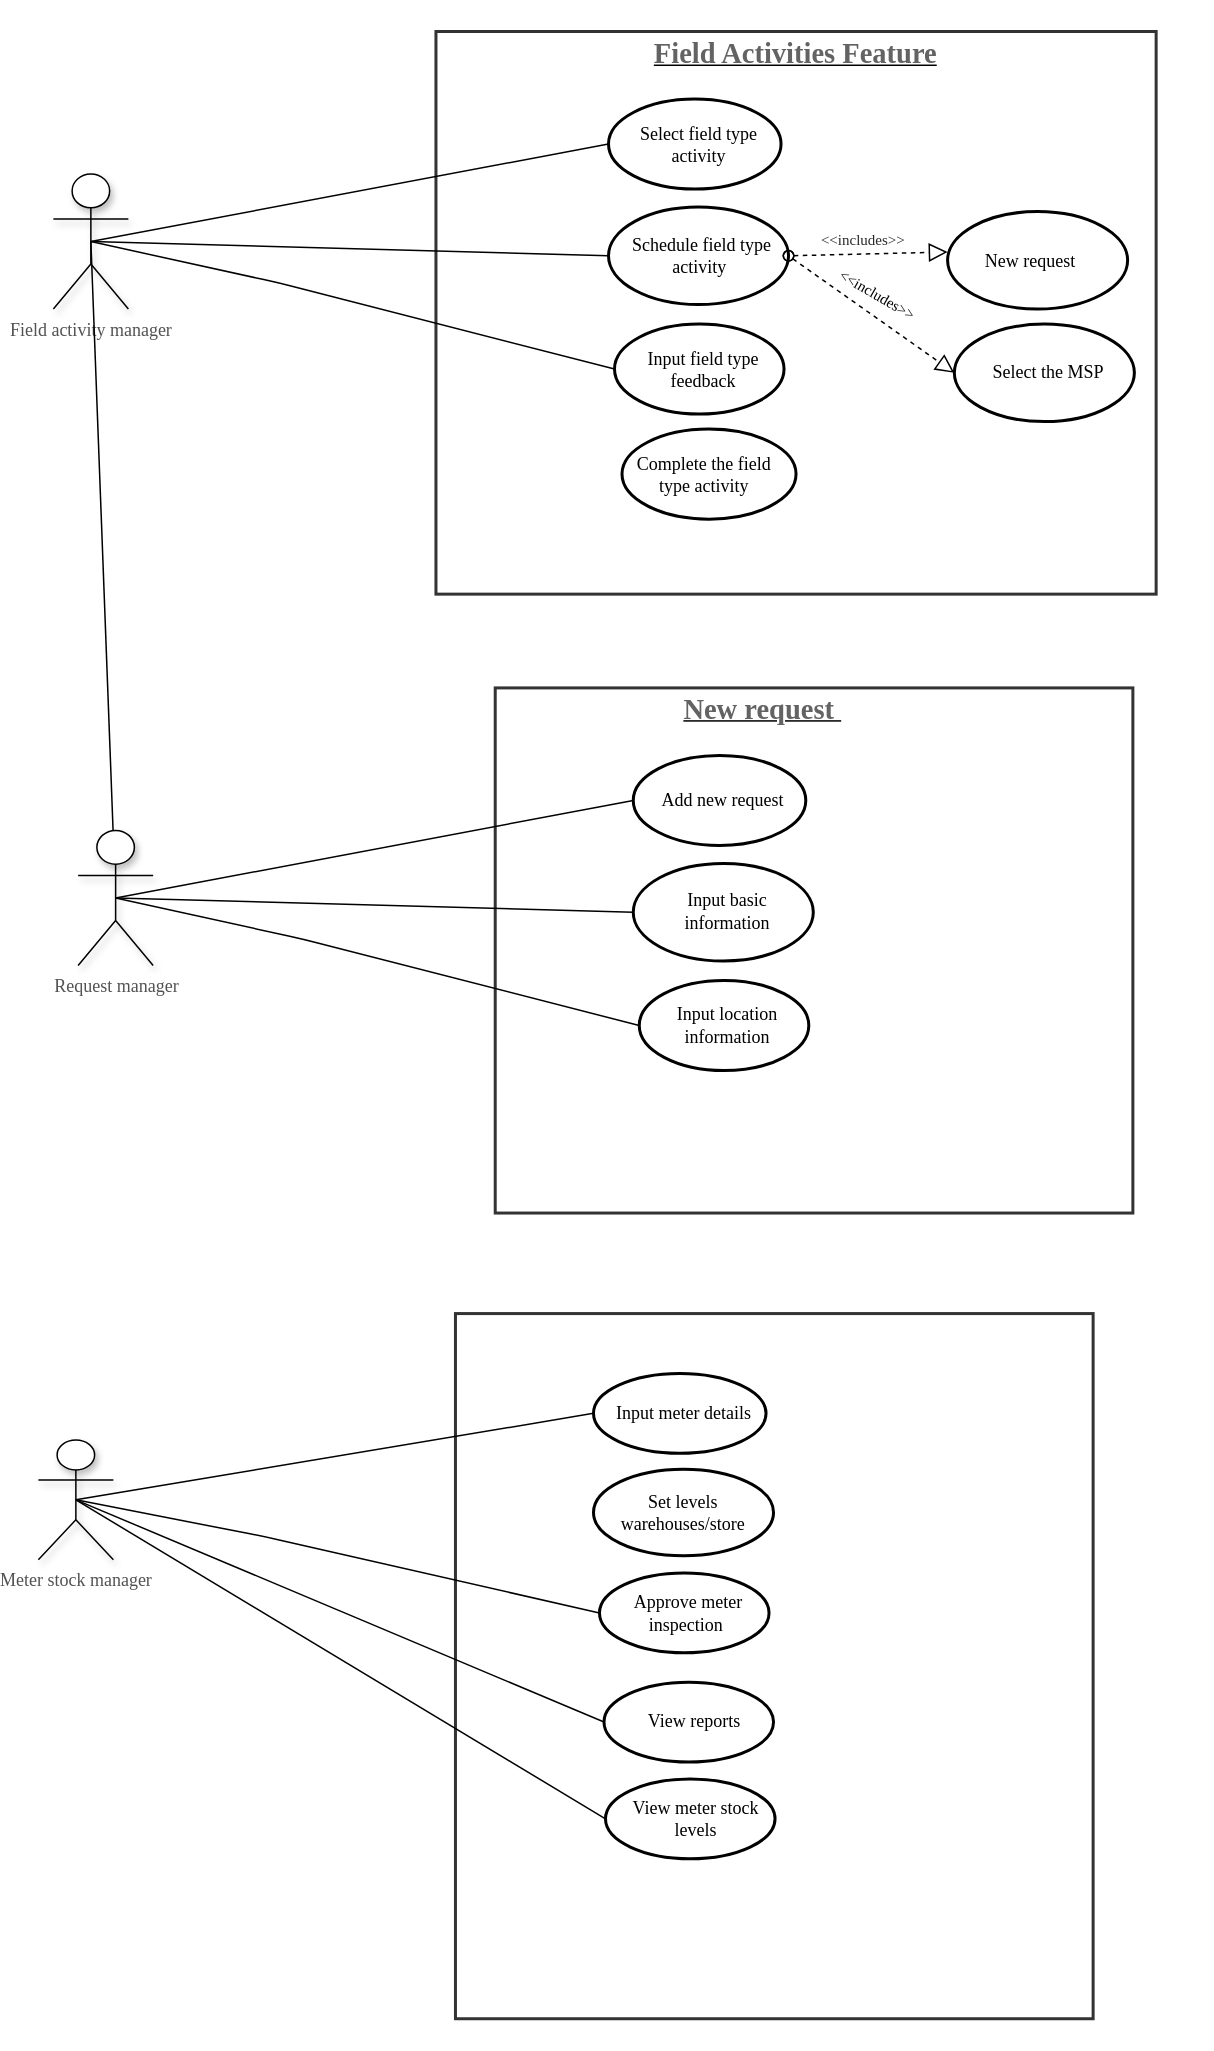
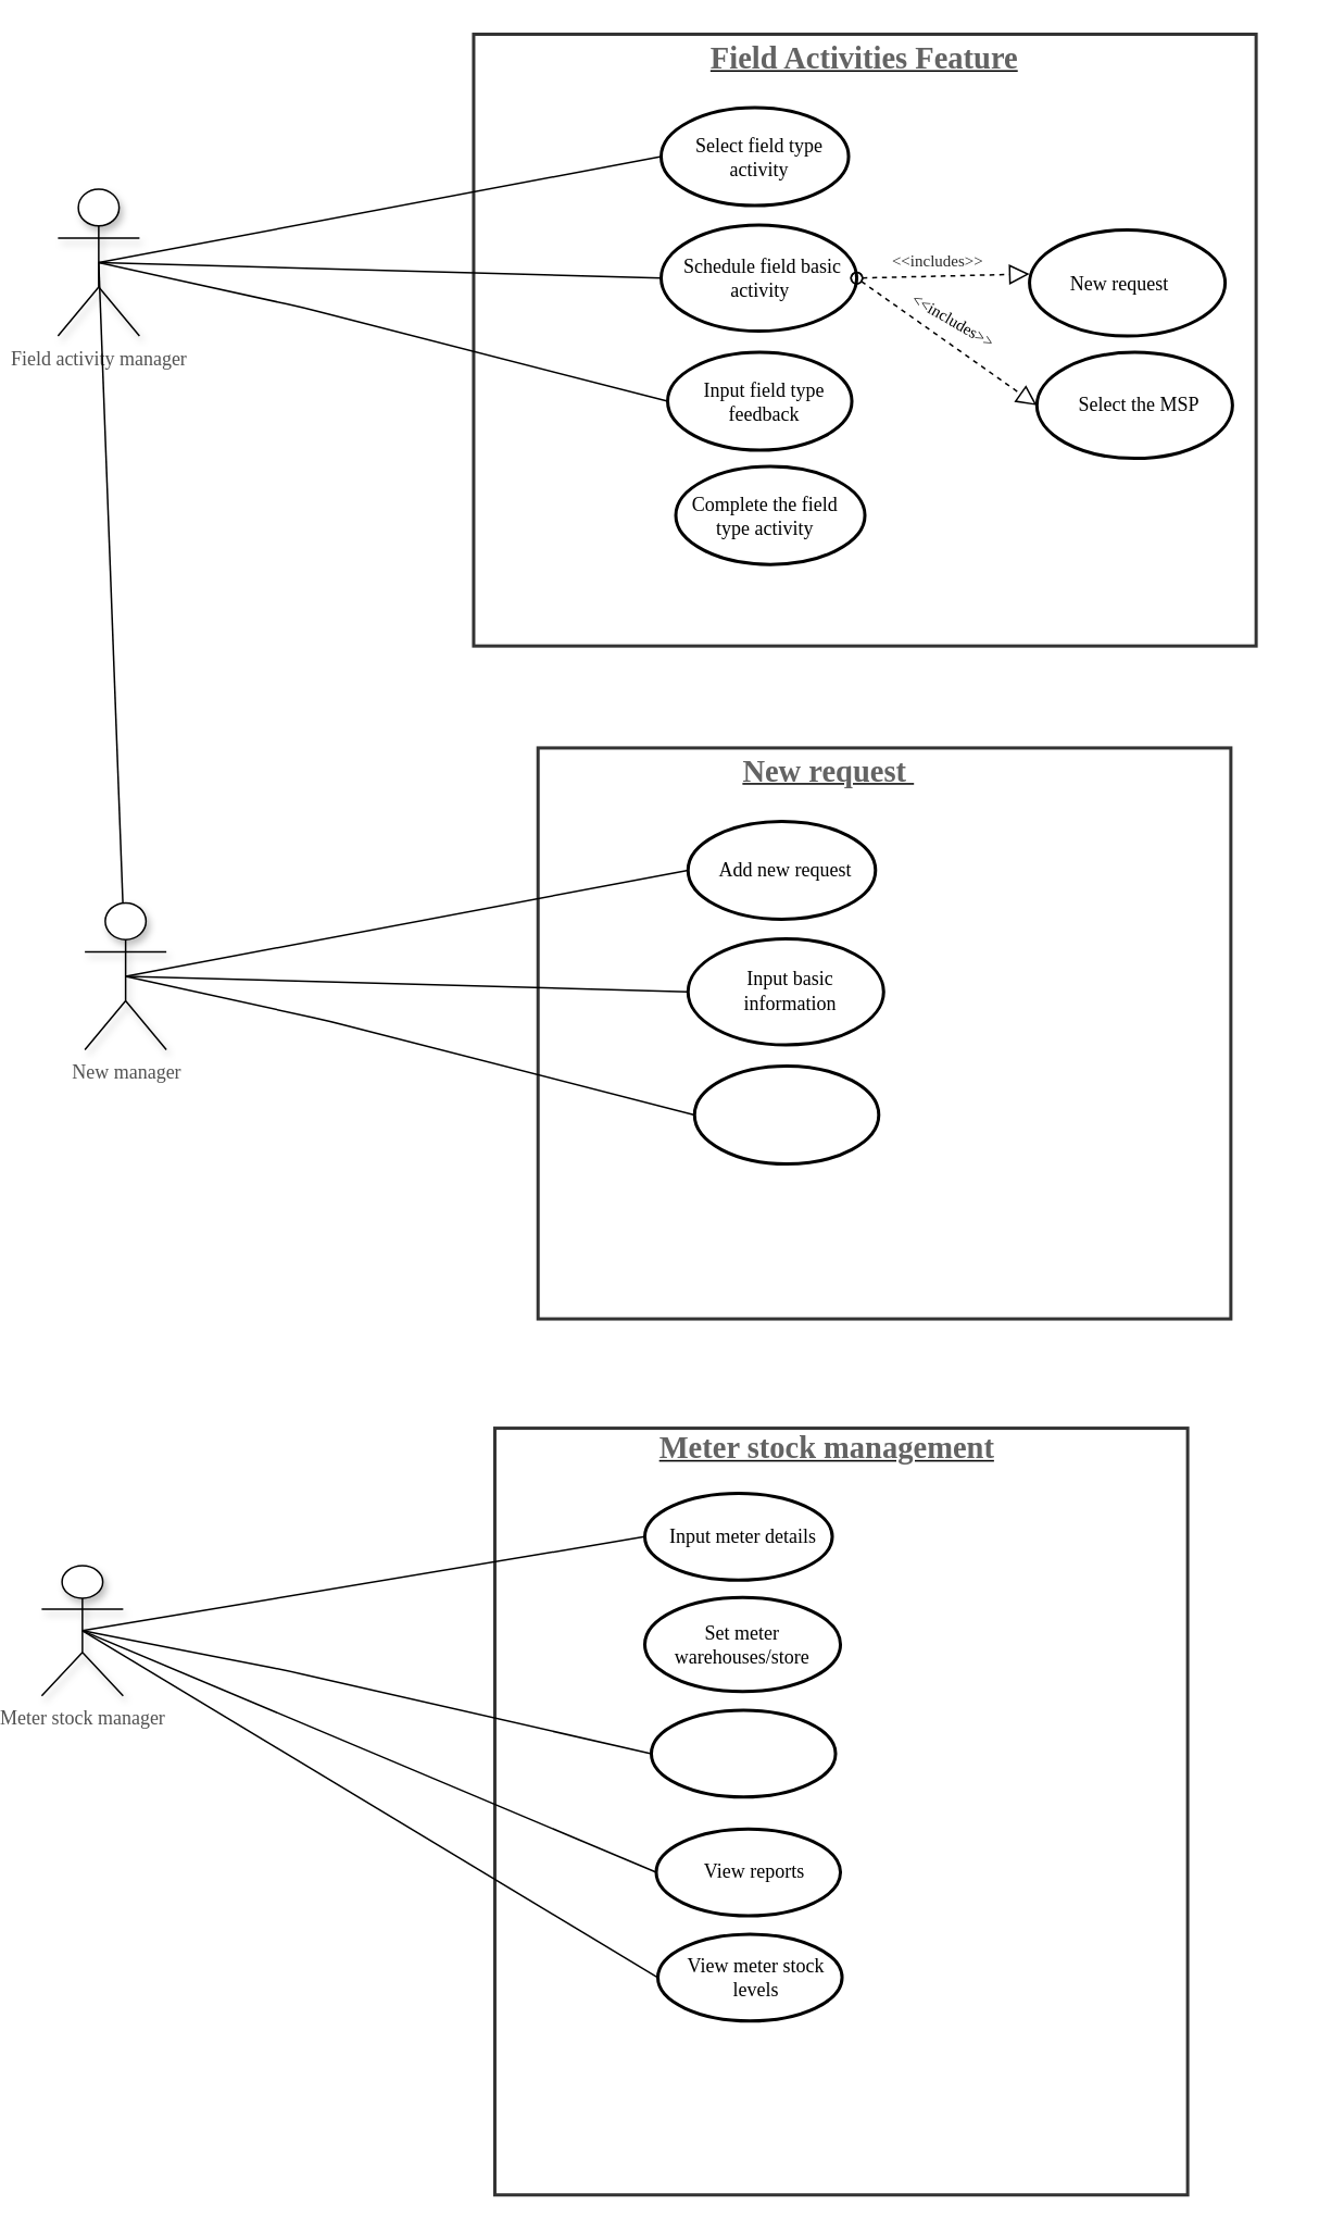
- <mxCell id="12" value="Schedule field type activity&amp;nbsp;" style="text;html=1;strokeColor=none;fillColor=none;align=center;verticalAlign=middle;whiteSpace=wrap;rounded=0;shadow=0;fontFamily=Verdana;" parent="10" vertex="1"><mxGeometry x="11.429" y="10.833" width="102.857" height="43.333" as="geometry" /></mxCell>
+ <mxCell id="12" value="Schedule field basic activity&amp;nbsp;" style="text;html=1;strokeColor=none;fillColor=none;align=center;verticalAlign=middle;whiteSpace=wrap;rounded=0;shadow=0;fontFamily=Verdana;" parent="10" vertex="1"><mxGeometry x="11.429" y="10.833" width="102.857" height="43.333" as="geometry" /></mxCell>
- <mxCell id="33" value="&lt;font color=&quot;#525252&quot; face=&quot;Times New Roman&quot;&gt;Request manager&lt;/font&gt;" style="shape=umlActor;verticalLabelPosition=bottom;labelBackgroundColor=#ffffff;verticalAlign=top;html=1;outlineConnect=0;fontFamily=Verdana;shadow=1;" vertex="1" parent="32"><mxGeometry y="95" width="50" height="90" as="geometry" /></mxCell>
+ <mxCell id="33" value="&lt;font color=&quot;#525252&quot; face=&quot;Times New Roman&quot;&gt;New manager&lt;/font&gt;" style="shape=umlActor;verticalLabelPosition=bottom;labelBackgroundColor=#ffffff;verticalAlign=top;html=1;outlineConnect=0;fontFamily=Verdana;shadow=1;" vertex="1" parent="32"><mxGeometry y="95" width="50" height="90" as="geometry" /></mxCell>
- <mxCell id="45" value="Input location information" style="text;html=1;strokeColor=none;fillColor=none;align=center;verticalAlign=middle;whiteSpace=wrap;rounded=0;shadow=0;fontFamily=Verdana;" vertex="1" parent="43"><mxGeometry x="10.762" y="10" width="96.857" height="40" as="geometry" /></mxCell>
+ <mxCell id="51" value="&lt;font color=&quot;#636363&quot; face=&quot;Times New Roman&quot;&gt;&lt;span style=&quot;font-size: 19px&quot;&gt;&lt;b&gt;Meter stock management&lt;/b&gt;&lt;/span&gt;&lt;/font&gt;" style="text;html=1;strokeColor=none;fillColor=none;align=center;verticalAlign=middle;whiteSpace=wrap;rounded=0;shadow=0;fontFamily=Verdana;fontStyle=4;strokeWidth=6;" vertex="1" parent="48"><mxGeometry x="353" width="258" height="26.604" as="geometry" /></mxCell>
- <mxCell id="57" value="Set levels warehouses/store" style="strokeWidth=2;html=1;shape=mxgraph.flowchart.start_1;whiteSpace=wrap;shadow=0;fontFamily=Verdana;" vertex="1" parent="56"><mxGeometry width="120" height="57.642" as="geometry" /></mxCell>
+ <mxCell id="57" value="Set meter warehouses/store" style="strokeWidth=2;html=1;shape=mxgraph.flowchart.start_1;whiteSpace=wrap;shadow=0;fontFamily=Verdana;" vertex="1" parent="56"><mxGeometry width="120" height="57.642" as="geometry" /></mxCell>
- <mxCell id="60" value="Approve meter inspection&amp;nbsp;" style="text;html=1;strokeColor=none;fillColor=none;align=center;verticalAlign=middle;whiteSpace=wrap;rounded=0;shadow=0;fontFamily=Verdana;" vertex="1" parent="58"><mxGeometry x="10.762" y="8.868" width="96.857" height="35.472" as="geometry" /></mxCell>
